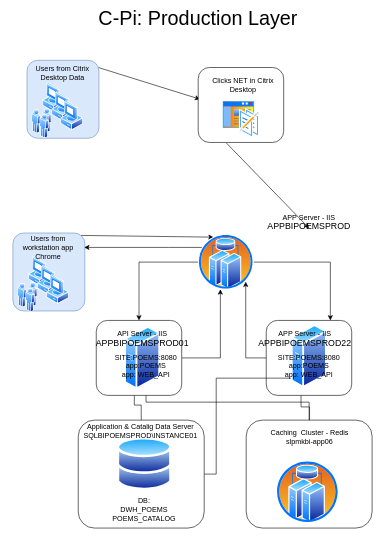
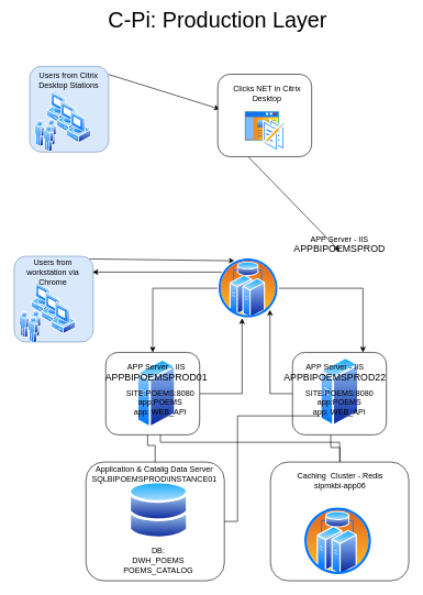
- <mxCell id="41" value="Users from Citrix Desktop Data" style="text;html=1;strokeColor=none;fillColor=none;align=center;verticalAlign=middle;whiteSpace=wrap;rounded=0;" vertex="1" parent="1"><mxGeometry x="43.5" y="112" width="120" height="20" as="geometry" /></mxCell>
+ <mxCell id="41" value="Users from Citrix Desktop Stations" style="text;html=1;strokeColor=none;fillColor=none;align=center;verticalAlign=middle;whiteSpace=wrap;rounded=0;" vertex="1" parent="1"><mxGeometry x="43.5" y="112" width="120" height="20" as="geometry" /></mxCell>
- <mxCell id="21" value="Users from workstation app Chrome" style="text;html=1;strokeColor=none;fillColor=none;align=center;verticalAlign=middle;whiteSpace=wrap;rounded=0;" vertex="1" parent="15"><mxGeometry y="-30" width="120" height="20" as="geometry" /></mxCell>
+ <mxCell id="21" value="Users from workstation via Chrome" style="text;html=1;strokeColor=none;fillColor=none;align=center;verticalAlign=middle;whiteSpace=wrap;rounded=0;" vertex="1" parent="15"><mxGeometry y="-30" width="120" height="20" as="geometry" /></mxCell>
- <mxCell id="34" value="API Server - IIS&lt;br&gt;&lt;span style=&quot;font-size: 11.0pt ; line-height: 107% ; font-family: &amp;#34;calibri&amp;#34; , sans-serif&quot;&gt;APPBIPOEMSPROD01&lt;/span&gt;" style="text;html=1;strokeColor=none;fillColor=none;align=center;verticalAlign=middle;whiteSpace=wrap;rounded=0;" vertex="1" parent="1"><mxGeometry x="152" y="555" width="170" height="20" as="geometry" /></mxCell>
+ <mxCell id="34" value="APP Server - IIS&lt;br&gt;&lt;span style=&quot;font-size: 11.0pt ; line-height: 107% ; font-family: &amp;#34;calibri&amp;#34; , sans-serif&quot;&gt;APPBIPOEMSPROD01&lt;/span&gt;" style="text;html=1;strokeColor=none;fillColor=none;align=center;verticalAlign=middle;whiteSpace=wrap;rounded=0;" vertex="1" parent="1"><mxGeometry x="152" y="555" width="170" height="20" as="geometry" /></mxCell>
